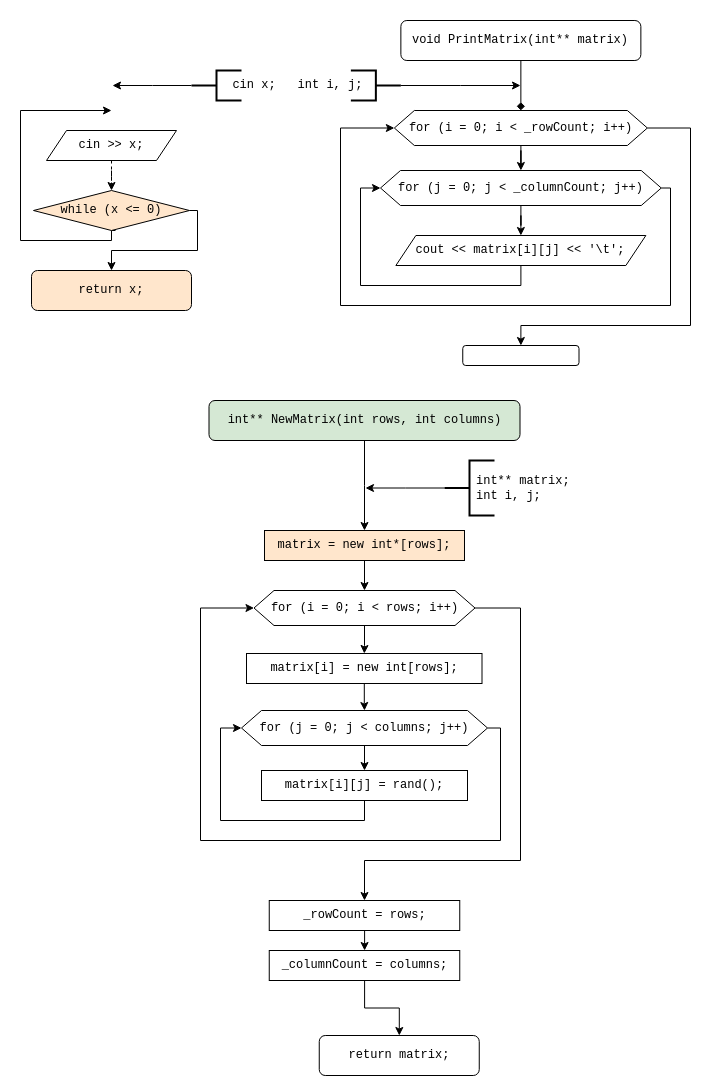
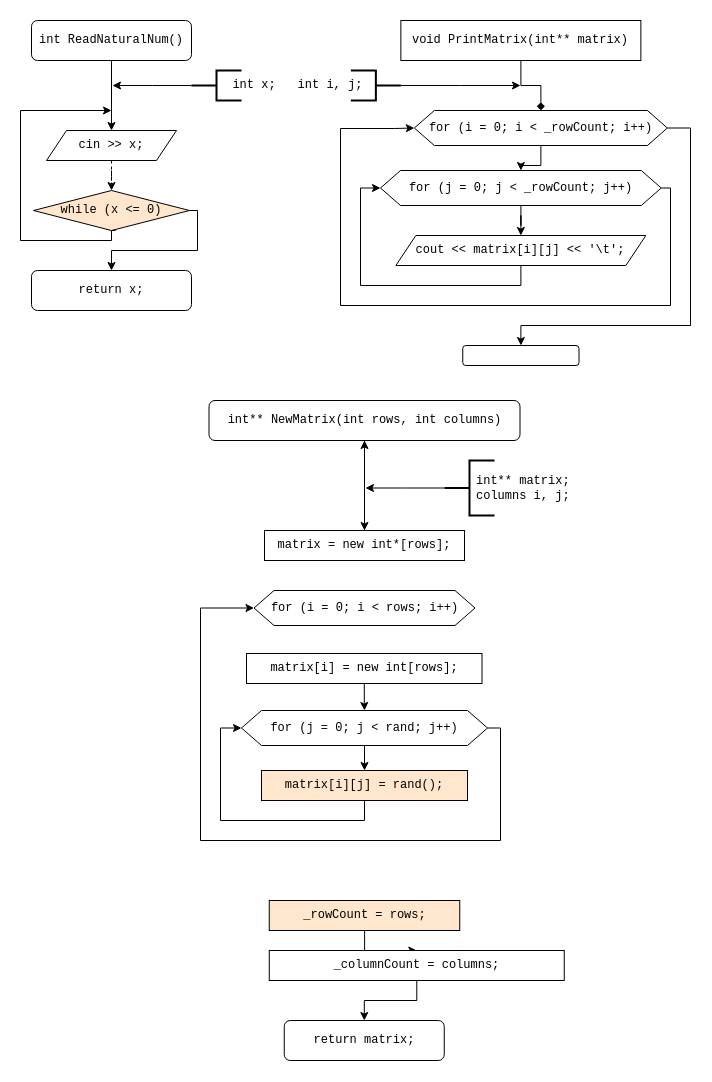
+ <mxCell id="3" value="int ReadNaturalNum()" style="rounded=1;whiteSpace=wrap;html=1;fontFamily=Courier New;" vertex="1" parent="1"><mxGeometry x="31" y="20" width="160" height="40" as="geometry" /></mxCell>
- <mxCell id="36" value="void PrintMatrix(int** matrix)" style="rounded=1;whiteSpace=wrap;html=1;fontFamily=Courier New;" vertex="1" parent="1"><mxGeometry x="400.37" y="20" width="240" height="40" as="geometry" /></mxCell>
+ <mxCell id="36" value="void PrintMatrix(int** matrix)" style="whiteSpace=wrap;html=1;fontFamily=Courier New;rounded=0;" vertex="1" parent="1"><mxGeometry x="400.37" y="20" width="240" height="40" as="geometry" /></mxCell>
- <mxCell id="6" value="cin x;" style="text;html=1;strokeColor=none;fillColor=none;align=center;verticalAlign=middle;whiteSpace=wrap;rounded=0;fontFamily=Courier New;" vertex="1" parent="1"><mxGeometry x="223.75" y="75" width="60" height="20" as="geometry" /></mxCell>
+ <mxCell id="6" value="int x;" style="text;html=1;strokeColor=none;fillColor=none;align=center;verticalAlign=middle;whiteSpace=wrap;rounded=0;fontFamily=Courier New;" vertex="1" parent="1"><mxGeometry x="223.75" y="75" width="60" height="20" as="geometry" /></mxCell>
+ <mxCell id="2" style="edgeStyle=orthogonalEdgeStyle;rounded=0;orthogonalLoop=1;jettySize=auto;html=1;fontFamily=Courier New;entryX=0.5;entryY=0;entryDx=0;entryDy=0;" edge="1" parent="1" source="3" target="8"><mxGeometry relative="1" as="geometry"><mxPoint x="111" y="130" as="targetPoint" /></mxGeometry></mxCell>
- <mxCell id="39" value="for (i = 0; i &amp;lt; _rowCount; i++)" style="shape=hexagon;perimeter=hexagonPerimeter2;whiteSpace=wrap;html=1;fixedSize=1;fontFamily=Courier New;" vertex="1" parent="1"><mxGeometry x="393.87" y="110" width="253" height="35" as="geometry" /></mxCell>
+ <mxCell id="39" value="for (i = 0; i &amp;lt; _rowCount; i++)" style="shape=hexagon;perimeter=hexagonPerimeter2;whiteSpace=wrap;html=1;fixedSize=1;fontFamily=Courier New;" vertex="1" parent="1"><mxGeometry x="413.87" y="110" width="253" height="35" as="geometry" /></mxCell>
- <mxCell id="42" value="for (j = 0; j &amp;lt; _columnCount; j++)" style="shape=hexagon;perimeter=hexagonPerimeter2;whiteSpace=wrap;html=1;fixedSize=1;fontFamily=Courier New;" vertex="1" parent="1"><mxGeometry x="380" y="170" width="280.75" height="35" as="geometry" /></mxCell>
+ <mxCell id="42" value="for (j = 0; j &amp;lt; _rowCount; j++)" style="shape=hexagon;perimeter=hexagonPerimeter2;whiteSpace=wrap;html=1;fixedSize=1;fontFamily=Courier New;" vertex="1" parent="1"><mxGeometry x="380" y="170" width="280.75" height="35" as="geometry" /></mxCell>
- <mxCell id="12" value="return x;" style="rounded=1;whiteSpace=wrap;html=1;fontFamily=Courier New;fillColor=#ffe6cc;" vertex="1" parent="1"><mxGeometry x="31" y="270" width="160" height="40" as="geometry" /></mxCell>
+ <mxCell id="12" value="return x;" style="rounded=1;whiteSpace=wrap;html=1;fontFamily=Courier New;" vertex="1" parent="1"><mxGeometry x="31" y="270" width="160" height="40" as="geometry" /></mxCell>
- <mxCell id="14" value="int** NewMatrix(int rows, int columns)" style="rounded=1;whiteSpace=wrap;html=1;fontFamily=Courier New;fillColor=#d5e8d4;" vertex="1" parent="1"><mxGeometry x="208.5" y="400" width="311" height="40" as="geometry" /></mxCell>
+ <mxCell id="14" value="int** NewMatrix(int rows, int columns)" style="rounded=1;whiteSpace=wrap;html=1;fontFamily=Courier New;" vertex="1" parent="1"><mxGeometry x="208.5" y="400" width="311" height="40" as="geometry" /></mxCell>
- <mxCell id="17" value="int** matrix;&lt;br&gt;int i, j;" style="text;html=1;strokeColor=none;fillColor=none;align=left;verticalAlign=middle;whiteSpace=wrap;rounded=0;fontFamily=Courier New;" vertex="1" parent="1"><mxGeometry x="474" y="462.5" width="100.5" height="50" as="geometry" /></mxCell>
+ <mxCell id="17" value="int** matrix;&lt;br&gt;columns i, j;" style="text;html=1;strokeColor=none;fillColor=none;align=left;verticalAlign=middle;whiteSpace=wrap;rounded=0;fontFamily=Courier New;" vertex="1" parent="1"><mxGeometry x="474" y="462.5" width="100.5" height="50" as="geometry" /></mxCell>
- <mxCell id="19" value="matrix = new int*[rows];" style="rounded=0;whiteSpace=wrap;html=1;fontFamily=Courier New;fillColor=#ffe6cc;" vertex="1" parent="1"><mxGeometry x="264" y="530" width="200" height="30" as="geometry" /></mxCell>
+ <mxCell id="19" value="matrix = new int*[rows];" style="rounded=0;whiteSpace=wrap;html=1;fontFamily=Courier New;" vertex="1" parent="1"><mxGeometry x="264" y="530" width="200" height="30" as="geometry" /></mxCell>
- <mxCell id="18" style="edgeStyle=orthogonalEdgeStyle;rounded=0;orthogonalLoop=1;jettySize=auto;html=1;entryX=0.5;entryY=0;entryDx=0;entryDy=0;fontFamily=Courier New;" edge="1" parent="1" source="19" target="22"><mxGeometry relative="1" as="geometry" /></mxCell>
+ <mxCell id="18" style="edgeStyle=orthogonalEdgeStyle;rounded=0;orthogonalLoop=1;jettySize=auto;html=1;fontFamily=Courier New;" edge="1" parent="1" source="19" target="14"><mxGeometry relative="1" as="geometry" /></mxCell>
- <mxCell id="20" style="edgeStyle=orthogonalEdgeStyle;rounded=0;orthogonalLoop=1;jettySize=auto;html=1;fontFamily=Courier New;" edge="1" parent="1" source="22" target="24"><mxGeometry relative="1" as="geometry" /></mxCell>
- <mxCell id="27" value="for (j = 0; j &amp;lt; columns; j++)" style="shape=hexagon;perimeter=hexagonPerimeter2;whiteSpace=wrap;html=1;fixedSize=1;fontFamily=Courier New;" vertex="1" parent="1"><mxGeometry x="241" y="710" width="246" height="35" as="geometry" /></mxCell>
+ <mxCell id="27" value="for (j = 0; j &amp;lt; rand; j++)" style="shape=hexagon;perimeter=hexagonPerimeter2;whiteSpace=wrap;html=1;fixedSize=1;fontFamily=Courier New;" vertex="1" parent="1"><mxGeometry x="241" y="710" width="246" height="35" as="geometry" /></mxCell>
- <mxCell id="29" value="matrix[i][j] = rand();" style="rounded=0;whiteSpace=wrap;html=1;fontFamily=Courier New;" vertex="1" parent="1"><mxGeometry x="261" y="770" width="206" height="30" as="geometry" /></mxCell>
+ <mxCell id="29" value="matrix[i][j] = rand();" style="rounded=0;whiteSpace=wrap;html=1;fontFamily=Courier New;fillColor=#ffe6cc;" vertex="1" parent="1"><mxGeometry x="261" y="770" width="206" height="30" as="geometry" /></mxCell>
- <mxCell id="21" style="edgeStyle=orthogonalEdgeStyle;rounded=0;orthogonalLoop=1;jettySize=auto;html=1;fontFamily=Courier New;entryX=0.5;entryY=0;entryDx=0;entryDy=0;" edge="1" parent="1" source="22" target="31"><mxGeometry relative="1" as="geometry"><mxPoint x="364" y="880" as="targetPoint" /><Array as="points"><mxPoint x="520" y="608" /><mxPoint x="520" y="860" /><mxPoint x="364" y="860" /></Array></mxGeometry></mxCell>
- <mxCell id="31" value="_rowCount = rows;" style="rounded=0;whiteSpace=wrap;html=1;fontFamily=Courier New;" vertex="1" parent="1"><mxGeometry x="268.75" y="900" width="190.5" height="30" as="geometry" /></mxCell>
+ <mxCell id="31" value="_rowCount = rows;" style="rounded=0;whiteSpace=wrap;html=1;fontFamily=Courier New;fillColor=#ffe6cc;" vertex="1" parent="1"><mxGeometry x="268.75" y="900" width="190.5" height="30" as="geometry" /></mxCell>
- <mxCell id="33" value="_columnCount = columns;" style="rounded=0;whiteSpace=wrap;html=1;fontFamily=Courier New;" vertex="1" parent="1"><mxGeometry x="268.75" y="950" width="190.5" height="30" as="geometry" /></mxCell>
+ <mxCell id="33" value="_columnCount = columns;" style="rounded=0;whiteSpace=wrap;html=1;fontFamily=Courier New;" vertex="1" parent="1"><mxGeometry x="268.75" y="950" width="295" height="30" as="geometry" /></mxCell>
- <mxCell id="34" value="return matrix;" style="rounded=1;whiteSpace=wrap;html=1;fontFamily=Courier New;" vertex="1" parent="1"><mxGeometry x="318.75" y="1035" width="160" height="40" as="geometry" /></mxCell>
+ <mxCell id="34" value="return matrix;" style="rounded=1;whiteSpace=wrap;html=1;fontFamily=Courier New;" vertex="1" parent="1"><mxGeometry x="283.75" y="1020" width="160" height="40" as="geometry" /></mxCell>
